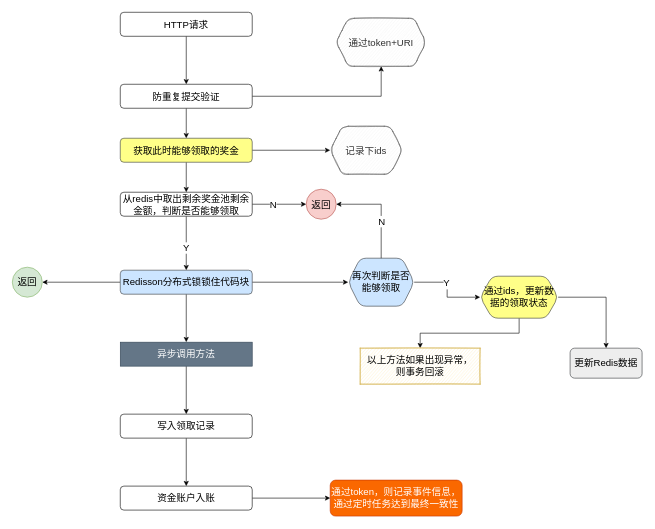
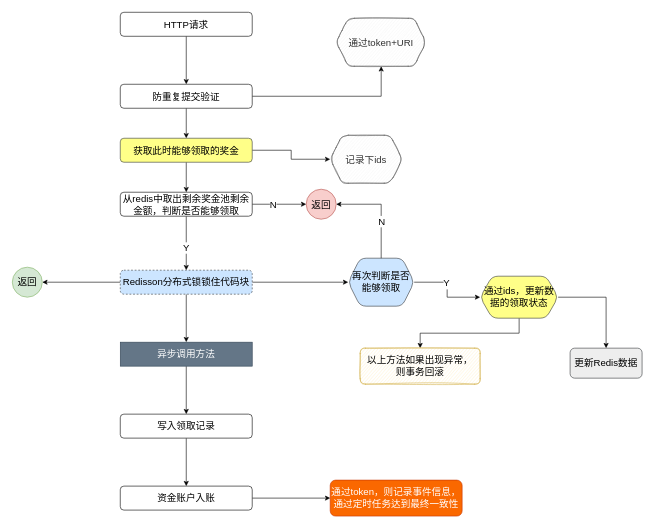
- <mxCell id="16" value="记录下ids" style="shape=hexagon;perimeter=hexagonPerimeter2;whiteSpace=wrap;html=1;fixedSize=1;rounded=1;fontSize=16;fillColor=#f5f5f5;strokeColor=#666666;fontColor=#333333;sketch=1;" vertex="1" parent="1"><mxGeometry x="550" y="210" width="120" height="80" as="geometry" /></mxCell>
+ <mxCell id="16" value="记录下ids" style="shape=hexagon;perimeter=hexagonPerimeter2;whiteSpace=wrap;html=1;fixedSize=1;rounded=1;fontSize=16;fillColor=#f5f5f5;strokeColor=#666666;fontColor=#333333;sketch=1;" vertex="1" parent="1"><mxGeometry x="550" y="225" width="120" height="80" as="geometry" /></mxCell>
- <mxCell id="21" value="Redisson分布式锁锁住代码块" style="rounded=1;whiteSpace=wrap;html=1;fontSize=16;fillColor=#cce5ff;strokeColor=#36393d;" vertex="1" parent="1"><mxGeometry x="200" y="450" width="220" height="40" as="geometry" /></mxCell>
+ <mxCell id="21" value="Redisson分布式锁锁住代码块" style="rounded=1;whiteSpace=wrap;html=1;fontSize=16;fillColor=#cce5ff;strokeColor=#36393d;dashed=1;" vertex="1" parent="1"><mxGeometry x="200" y="450" width="220" height="40" as="geometry" /></mxCell>
- <mxCell id="35" value="&lt;span style=&quot;color: rgb(0 , 0 , 0)&quot;&gt;以上方法如果出现异常，&lt;br&gt;则事务回滚&lt;/span&gt;" style="whiteSpace=wrap;html=1;fontSize=16;strokeColor=#d6b656;fillColor=#fff2cc;sketch=1;rounded=0;" vertex="1" parent="1"><mxGeometry x="600" y="580" width="200" height="60" as="geometry" /></mxCell>
+ <mxCell id="35" value="&lt;span style=&quot;color: rgb(0 , 0 , 0)&quot;&gt;以上方法如果出现异常，&lt;br&gt;则事务回滚&lt;/span&gt;" style="whiteSpace=wrap;html=1;rounded=1;fontSize=16;strokeColor=#d6b656;fillColor=#fff2cc;sketch=1;" vertex="1" parent="1"><mxGeometry x="600" y="580" width="200" height="60" as="geometry" /></mxCell>
